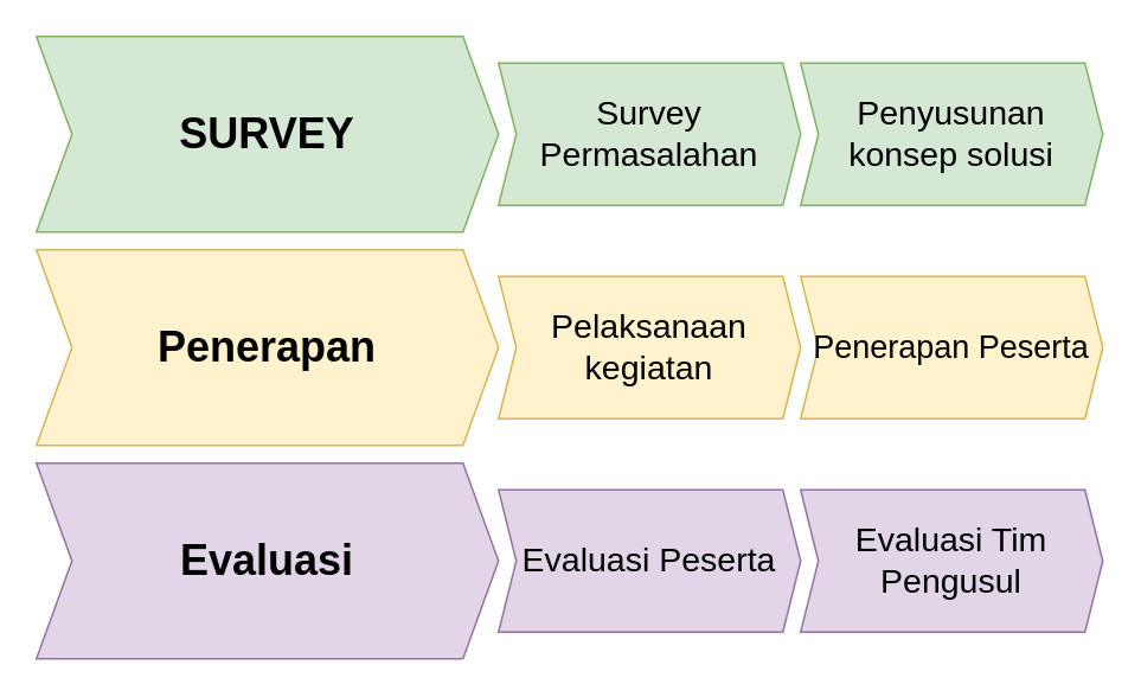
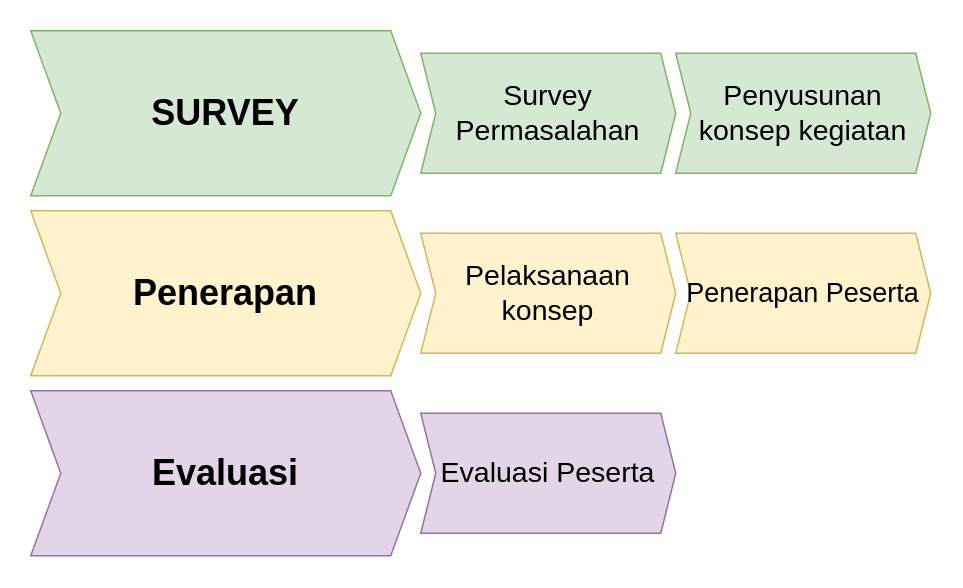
- <mxCell id="4" value="&lt;span style=&quot;font-size: 19px&quot;&gt;Penyusunan konsep solusi&lt;/span&gt;" style="shape=step;perimeter=stepPerimeter;whiteSpace=wrap;html=1;fixedSize=1;size=10;fillColor=#d5e8d4;strokeColor=#82b366;" vertex="1" parent="1"><mxGeometry x="450" y="35" width="170" height="80" as="geometry" /></mxCell>
+ <mxCell id="4" value="&lt;span style=&quot;font-size: 19px&quot;&gt;Penyusunan konsep kegiatan&lt;/span&gt;" style="shape=step;perimeter=stepPerimeter;whiteSpace=wrap;html=1;fixedSize=1;size=10;fillColor=#d5e8d4;strokeColor=#82b366;" vertex="1" parent="1"><mxGeometry x="450" y="35" width="170" height="80" as="geometry" /></mxCell>
- <mxCell id="6" value="&lt;span style=&quot;font-size: 19px&quot;&gt;Pelaksanaan kegiatan&lt;/span&gt;" style="shape=step;perimeter=stepPerimeter;whiteSpace=wrap;html=1;fixedSize=1;size=10;fillColor=#fff2cc;strokeColor=#d6b656;" vertex="1" parent="1"><mxGeometry x="280" y="155" width="170" height="80" as="geometry" /></mxCell>
+ <mxCell id="6" value="&lt;span style=&quot;font-size: 19px&quot;&gt;Pelaksanaan konsep&lt;/span&gt;" style="shape=step;perimeter=stepPerimeter;whiteSpace=wrap;html=1;fixedSize=1;size=10;fillColor=#fff2cc;strokeColor=#d6b656;" vertex="1" parent="1"><mxGeometry x="280" y="155" width="170" height="80" as="geometry" /></mxCell>
- <mxCell id="10" value="&lt;span style=&quot;font-size: 19px&quot;&gt;Evaluasi Tim Pengusul&lt;/span&gt;" style="shape=step;perimeter=stepPerimeter;whiteSpace=wrap;html=1;fixedSize=1;size=10;fillColor=#e1d5e7;strokeColor=#9673a6;" vertex="1" parent="1"><mxGeometry x="450" y="275" width="170" height="80" as="geometry" /></mxCell>
